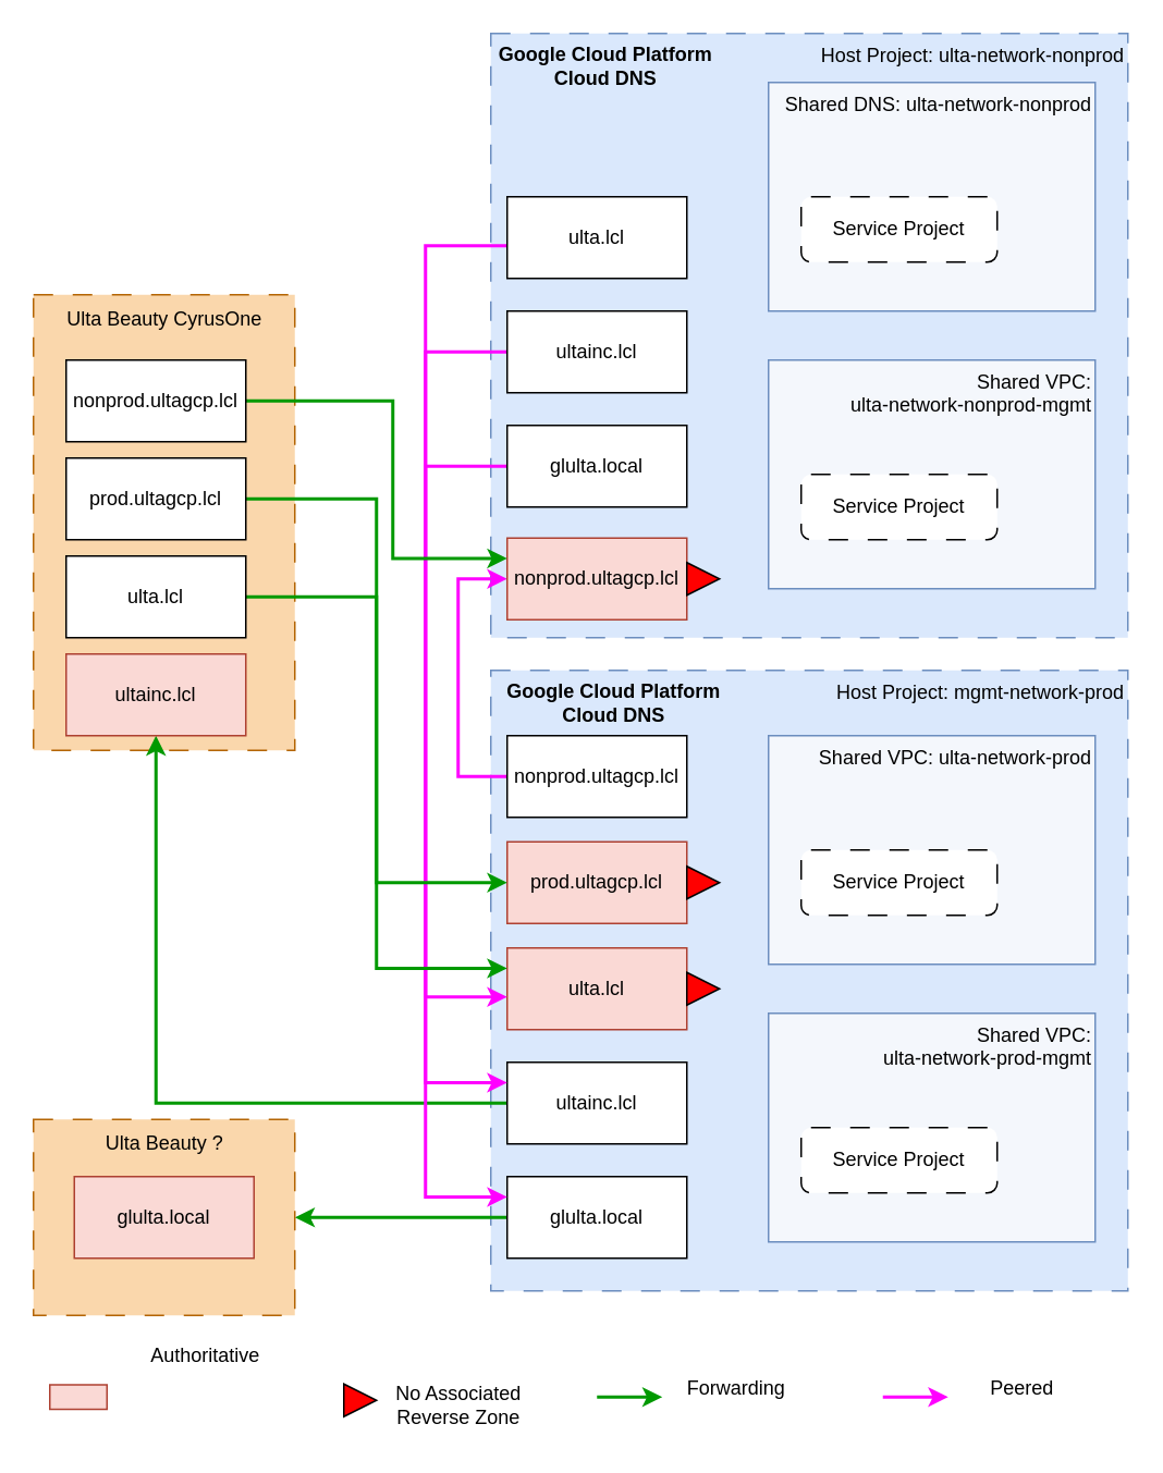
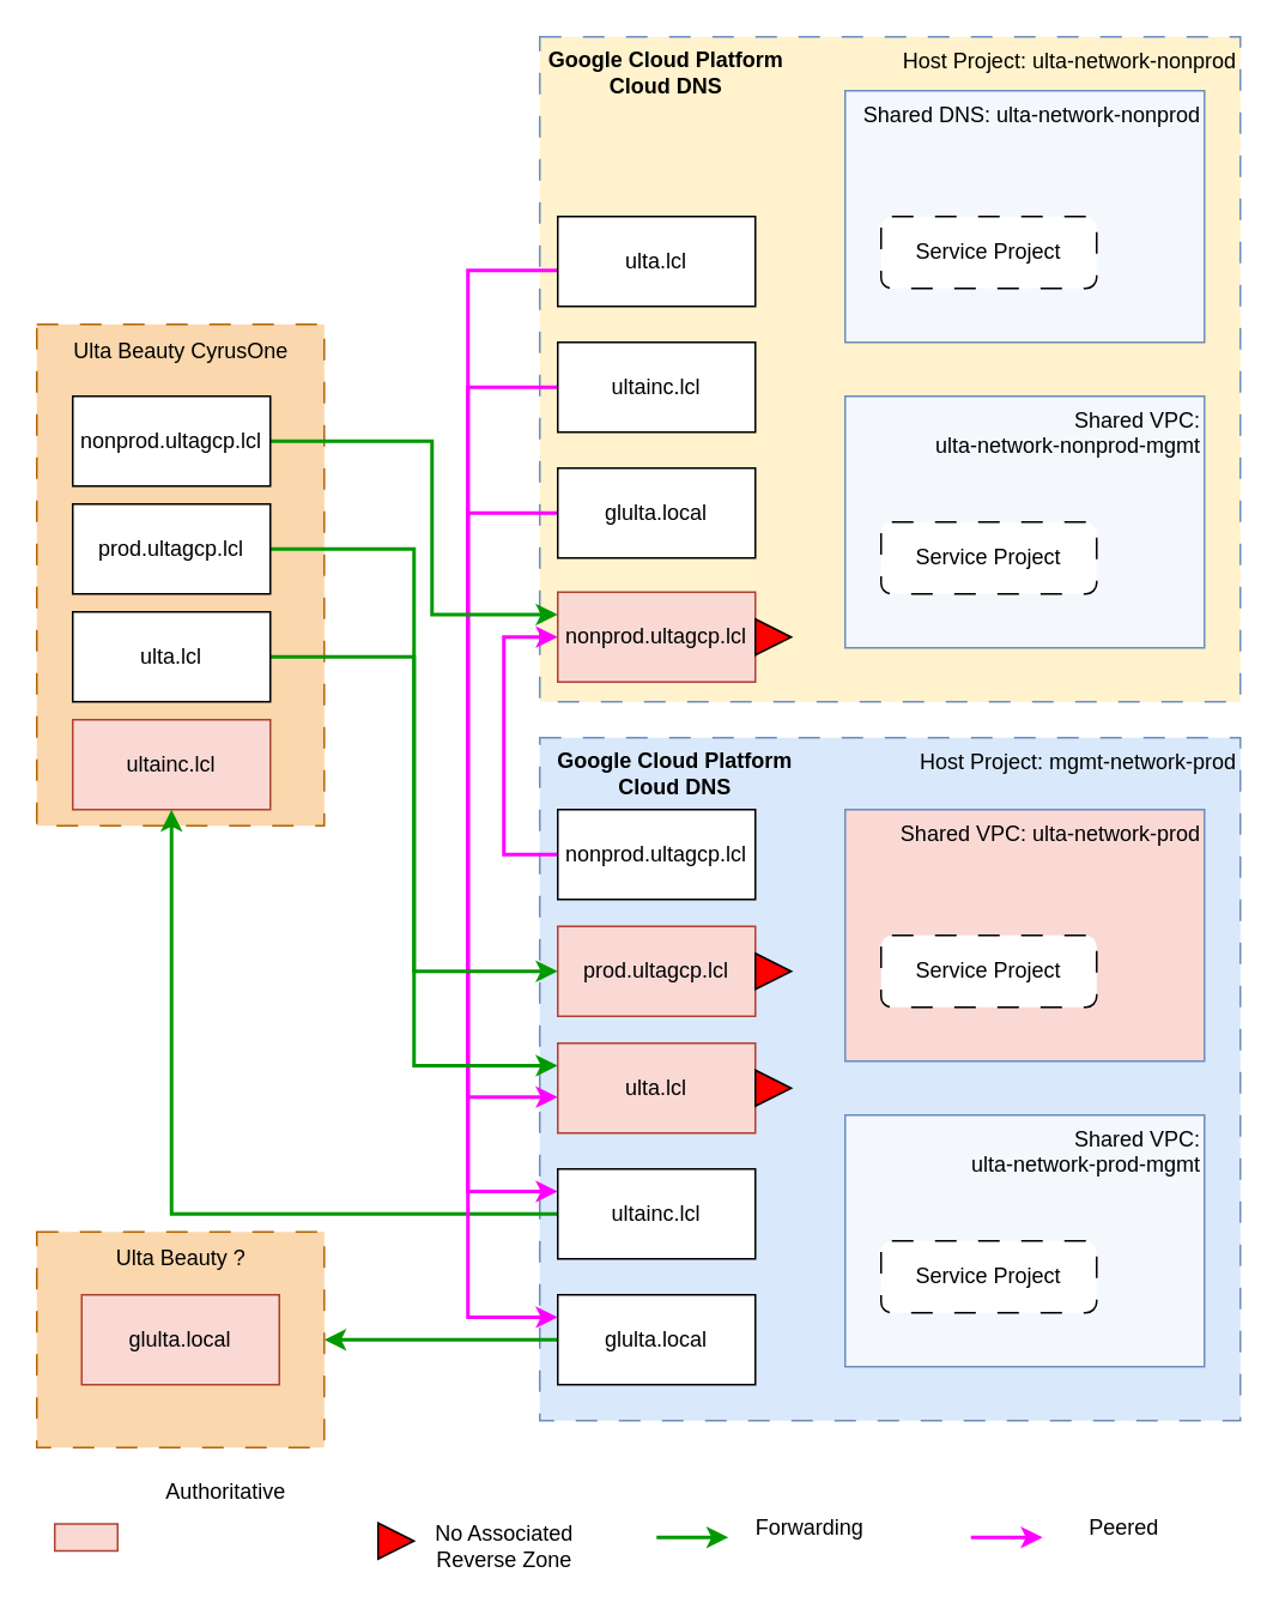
- <mxCell id="3" value="&amp;nbsp;Host Project: ulta-network-nonprod" style="rounded=0;whiteSpace=wrap;html=1;verticalAlign=top;align=right;dashed=1;dashPattern=12 12;fillColor=#dae8fc;strokeColor=#6c8ebf;" vertex="1" parent="1"><mxGeometry x="300" y="20" width="390" height="370" as="geometry" /></mxCell>
+ <mxCell id="3" value="&amp;nbsp;Host Project: ulta-network-nonprod" style="rounded=0;whiteSpace=wrap;html=1;verticalAlign=top;align=right;dashed=1;dashPattern=12 12;fillColor=#fff2cc;strokeColor=#6c8ebf;" vertex="1" parent="1"><mxGeometry x="300" y="20" width="390" height="370" as="geometry" /></mxCell>
- <mxCell id="10" value="&amp;nbsp;Shared VPC: ulta-network-prod" style="rounded=0;whiteSpace=wrap;html=1;verticalAlign=top;align=right;fillColor=#F4F7FC;strokeColor=#6c8ebf;" vertex="1" parent="1"><mxGeometry x="470" y="450" width="200" height="140" as="geometry" /></mxCell>
+ <mxCell id="10" value="&amp;nbsp;Shared VPC: ulta-network-prod" style="rounded=0;whiteSpace=wrap;html=1;verticalAlign=top;align=right;fillColor=#fad9d5;strokeColor=#6c8ebf;" vertex="1" parent="1"><mxGeometry x="470" y="450" width="200" height="140" as="geometry" /></mxCell>
